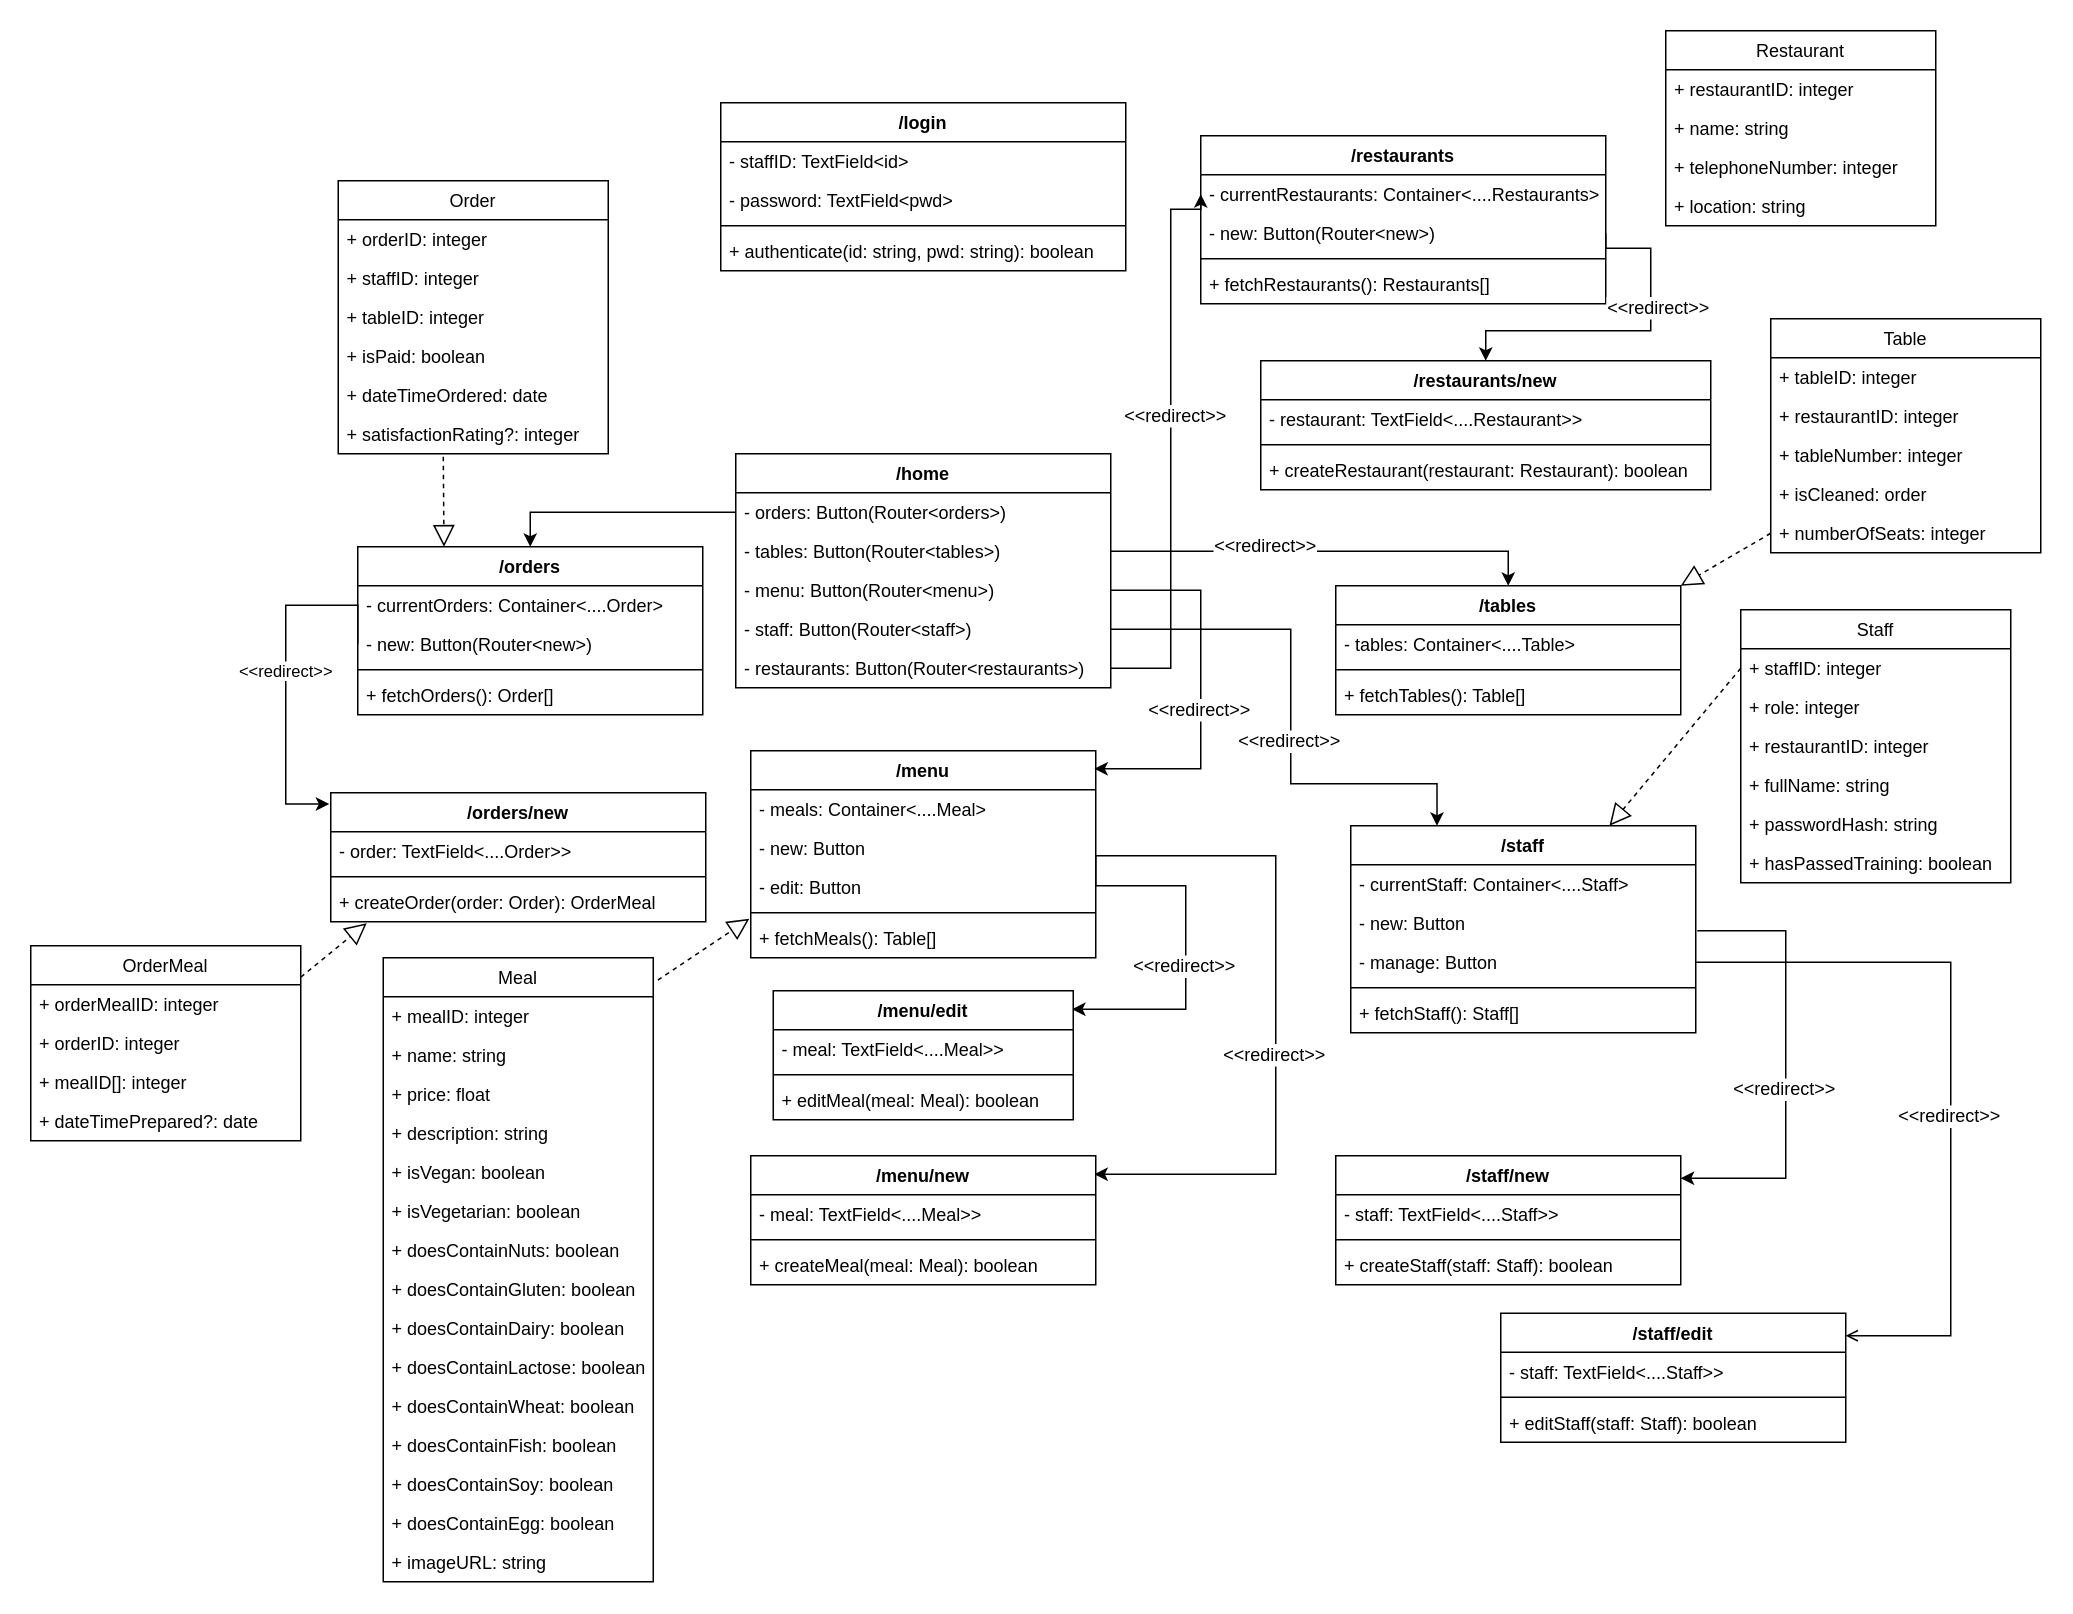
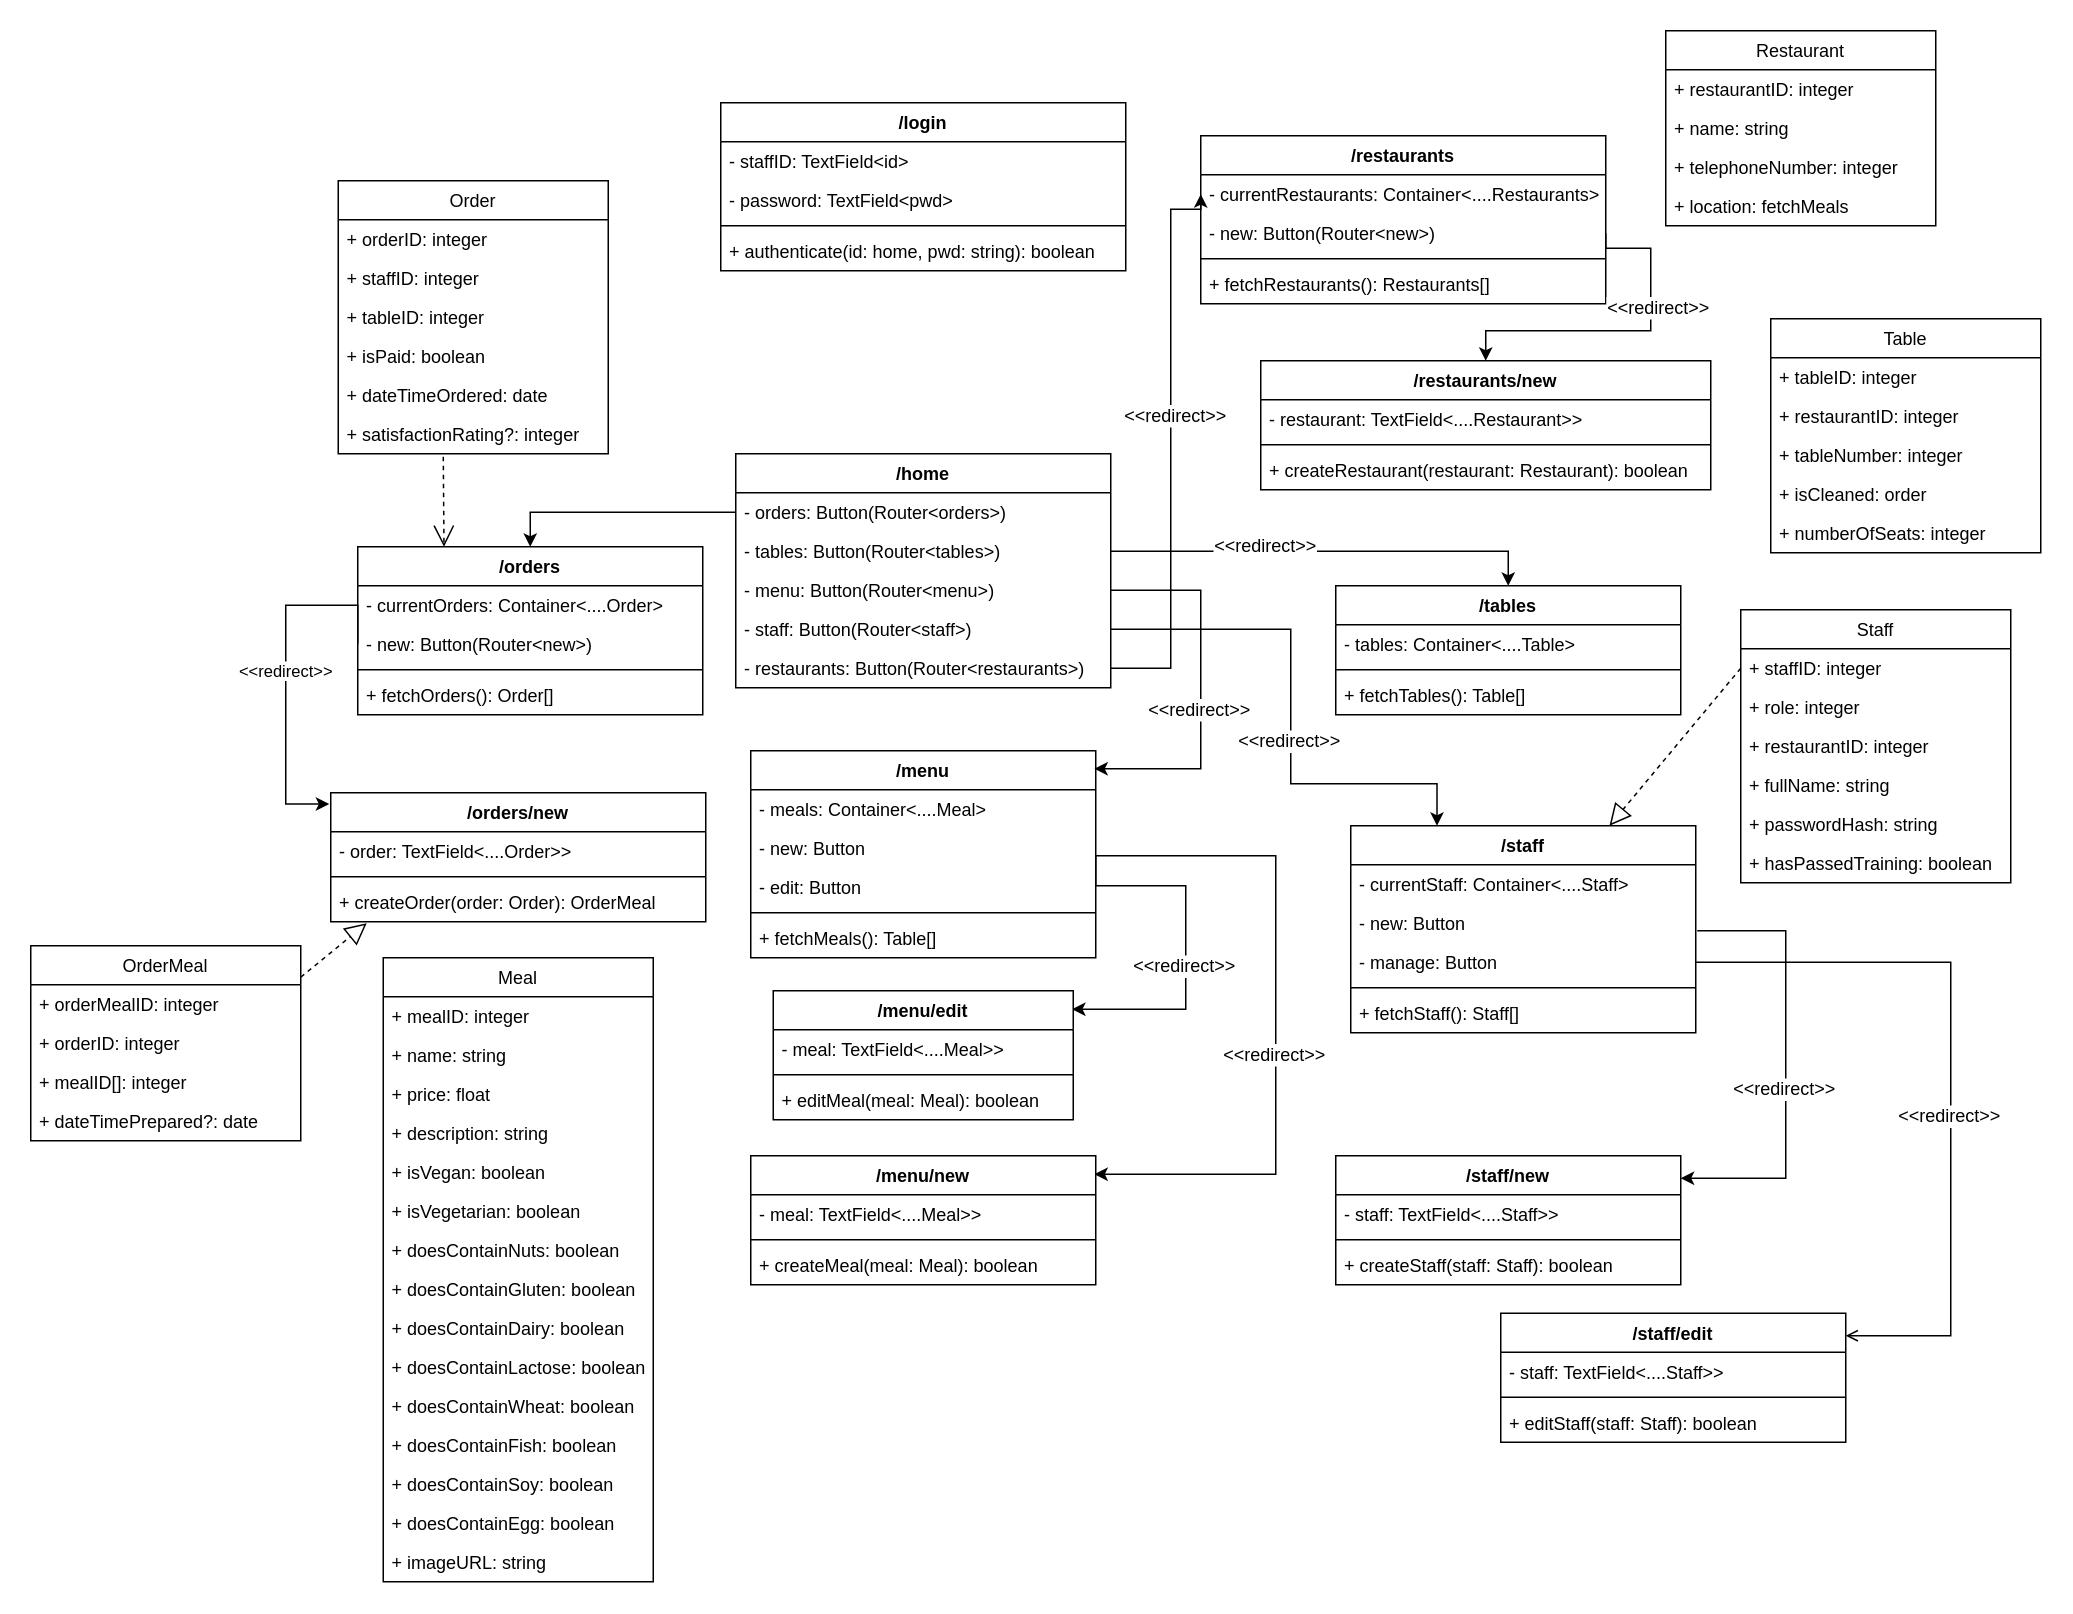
- <mxCell id="22" value="+ location: string" style="text;strokeColor=none;fillColor=none;align=left;verticalAlign=top;spacingLeft=4;spacingRight=4;overflow=hidden;rotatable=0;points=[[0,0.5],[1,0.5]];portConstraint=eastwest;" parent="18" vertex="1"><mxGeometry y="104" width="180" height="26" as="geometry" /></mxCell>
+ <mxCell id="22" value="+ location: fetchMeals" style="text;strokeColor=none;fillColor=none;align=left;verticalAlign=top;spacingLeft=4;spacingRight=4;overflow=hidden;rotatable=0;points=[[0,0.5],[1,0.5]];portConstraint=eastwest;" parent="18" vertex="1"><mxGeometry y="104" width="180" height="26" as="geometry" /></mxCell>
- <mxCell id="52" value="+ authenticate(id: string, pwd: string): boolean" style="text;strokeColor=none;fillColor=none;align=left;verticalAlign=top;spacingLeft=4;spacingRight=4;overflow=hidden;rotatable=0;points=[[0,0.5],[1,0.5]];portConstraint=eastwest;" parent="48" vertex="1"><mxGeometry y="86" width="270" height="26" as="geometry" /></mxCell>
+ <mxCell id="52" value="+ authenticate(id: home, pwd: string): boolean" style="text;strokeColor=none;fillColor=none;align=left;verticalAlign=top;spacingLeft=4;spacingRight=4;overflow=hidden;rotatable=0;points=[[0,0.5],[1,0.5]];portConstraint=eastwest;" parent="48" vertex="1"><mxGeometry y="86" width="270" height="26" as="geometry" /></mxCell>
- <mxCell id="78" value="" style="endArrow=block;dashed=1;endFill=0;endSize=12;html=1;exitX=0.389;exitY=1.077;exitDx=0;exitDy=0;exitPerimeter=0;entryX=0.25;entryY=0;entryDx=0;entryDy=0;" edge="1" parent="1" source="42" target="59"><mxGeometry width="160" relative="1" as="geometry"><mxPoint x="219.58" y="306.004" as="sourcePoint" /><mxPoint x="160" y="376" as="targetPoint" /></mxGeometry></mxCell>
+ <mxCell id="78" value="" style="endArrow=open;dashed=1;endFill=0;endSize=12;html=1;exitX=0.389;exitY=1.077;exitDx=0;exitDy=0;exitPerimeter=0;entryX=0.25;entryY=0;entryDx=0;entryDy=0;" edge="1" parent="1" source="42" target="59"><mxGeometry width="160" relative="1" as="geometry"><mxPoint x="219.58" y="306.004" as="sourcePoint" /><mxPoint x="160" y="376" as="targetPoint" /></mxGeometry></mxCell>
- <mxCell id="77" value="" style="endArrow=block;dashed=1;endFill=0;endSize=12;html=1;exitX=0;exitY=0.5;exitDx=0;exitDy=0;entryX=1;entryY=0;entryDx=0;entryDy=0;" edge="1" parent="1" source="35" target="69"><mxGeometry width="160" relative="1" as="geometry"><mxPoint x="-290" y="660" as="sourcePoint" /><mxPoint x="-130" y="660" as="targetPoint" /></mxGeometry></mxCell>
- <mxCell id="99" value="" style="endArrow=block;dashed=1;endFill=0;endSize=12;html=1;exitX=1.017;exitY=0.036;exitDx=0;exitDy=0;exitPerimeter=0;entryX=-0.004;entryY=0;entryDx=0;entryDy=0;entryPerimeter=0;" edge="1" parent="1" source="2" target="84"><mxGeometry width="160" relative="1" as="geometry"><mxPoint x="1022.08" y="330.004" as="sourcePoint" /><mxPoint x="1022.5" y="410" as="targetPoint" /></mxGeometry></mxCell>
